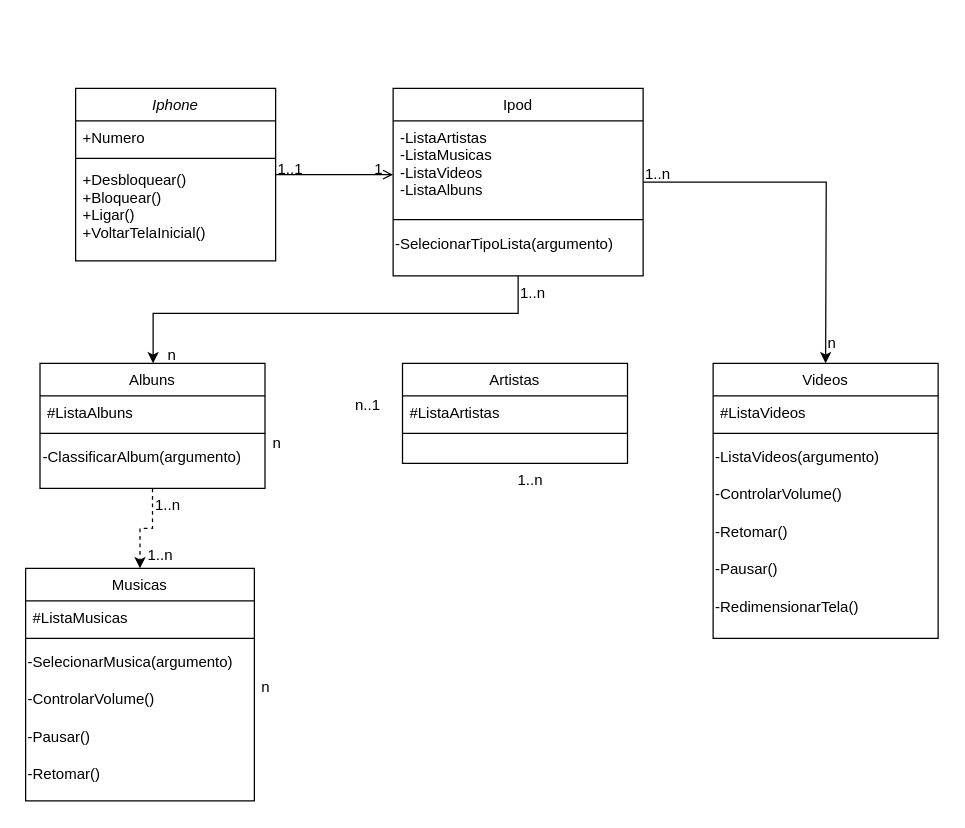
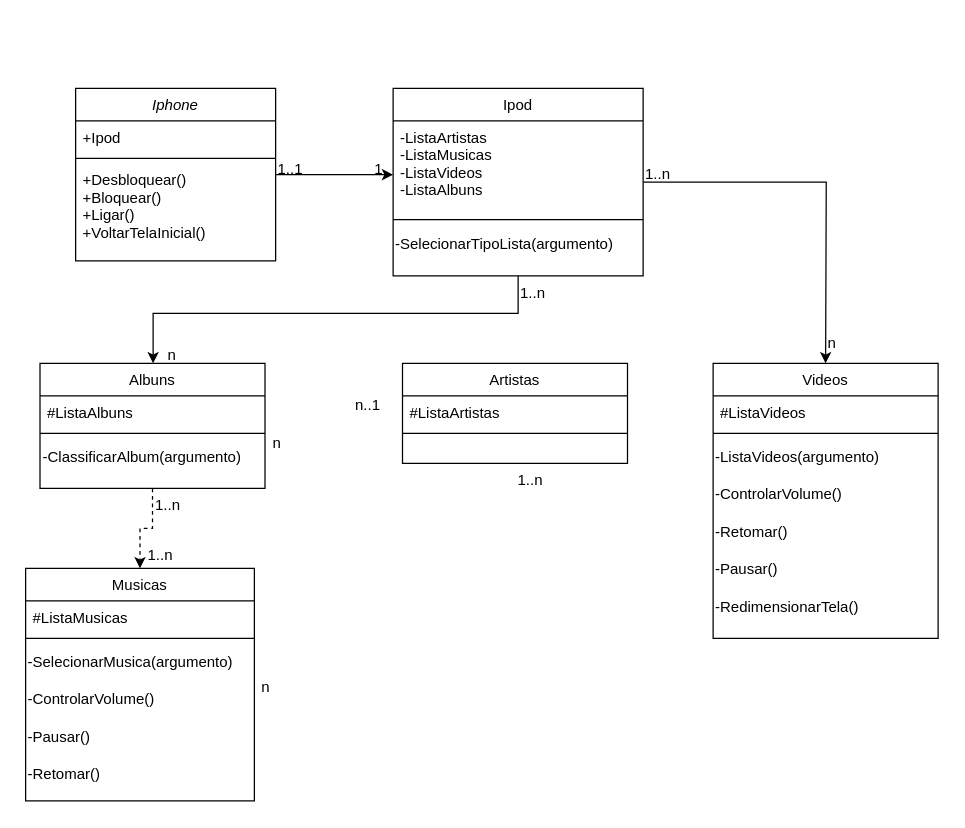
- <mxCell id="3" value="+Numero" style="text;align=left;verticalAlign=top;spacingLeft=4;spacingRight=4;overflow=hidden;rotatable=0;points=[[0,0.5],[1,0.5]];portConstraint=eastwest;rounded=0;shadow=0;html=0;" parent="2" vertex="1"><mxGeometry y="26" width="160" height="26" as="geometry" /></mxCell>
+ <mxCell id="3" value="+Ipod" style="text;align=left;verticalAlign=top;spacingLeft=4;spacingRight=4;overflow=hidden;rotatable=0;points=[[0,0.5],[1,0.5]];portConstraint=eastwest;rounded=0;shadow=0;html=0;" parent="2" vertex="1"><mxGeometry y="26" width="160" height="26" as="geometry" /></mxCell>
- <mxCell id="12" value="" style="endArrow=open;shadow=0;strokeWidth=1;rounded=0;endFill=1;edgeStyle=elbowEdgeStyle;elbow=vertical;" parent="1" source="2" target="8" edge="1"><mxGeometry x="0.5" y="41" relative="1" as="geometry"><mxPoint x="380" y="142" as="sourcePoint" /><mxPoint x="540" y="142" as="targetPoint" /><mxPoint x="-40" y="32" as="offset" /></mxGeometry></mxCell>
+ <mxCell id="12" value="" style="endArrow=classic;shadow=0;strokeWidth=1;rounded=0;endFill=1;edgeStyle=elbowEdgeStyle;elbow=vertical;" parent="1" source="2" target="8" edge="1"><mxGeometry x="0.5" y="41" relative="1" as="geometry"><mxPoint x="380" y="142" as="sourcePoint" /><mxPoint x="540" y="142" as="targetPoint" /><mxPoint x="-40" y="32" as="offset" /></mxGeometry></mxCell>
